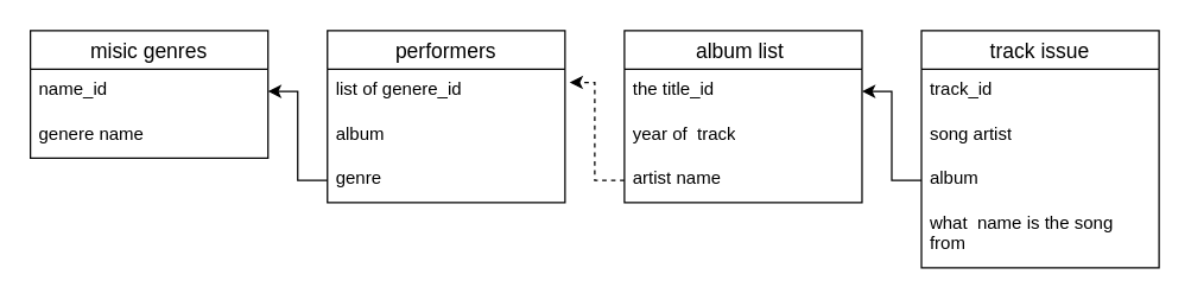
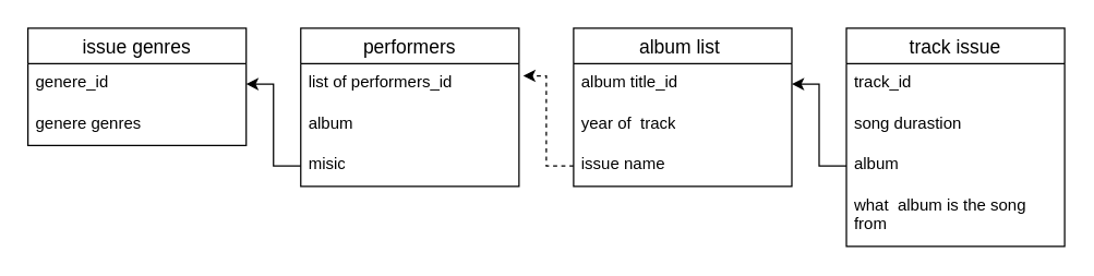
- <mxCell id="2" value="misic genres" style="swimlane;fontStyle=0;childLayout=stackLayout;horizontal=1;startSize=26;horizontalStack=0;resizeParent=1;resizeParentMax=0;resizeLast=0;collapsible=1;marginBottom=0;align=center;fontSize=14;" vertex="1" parent="1"><mxGeometry x="20" y="20" width="160" height="86" as="geometry" /></mxCell>
+ <mxCell id="2" value="issue genres" style="swimlane;fontStyle=0;childLayout=stackLayout;horizontal=1;startSize=26;horizontalStack=0;resizeParent=1;resizeParentMax=0;resizeLast=0;collapsible=1;marginBottom=0;align=center;fontSize=14;" vertex="1" parent="1"><mxGeometry x="20" y="20" width="160" height="86" as="geometry" /></mxCell>
- <mxCell id="3" value="name_id" style="text;strokeColor=none;fillColor=none;spacingLeft=4;spacingRight=4;overflow=hidden;rotatable=0;points=[[0,0.5],[1,0.5]];portConstraint=eastwest;fontSize=12;whiteSpace=wrap;html=1;" vertex="1" parent="2"><mxGeometry y="26" width="160" height="30" as="geometry" /></mxCell>
+ <mxCell id="3" value="genere_id" style="text;strokeColor=none;fillColor=none;spacingLeft=4;spacingRight=4;overflow=hidden;rotatable=0;points=[[0,0.5],[1,0.5]];portConstraint=eastwest;fontSize=12;whiteSpace=wrap;html=1;" vertex="1" parent="2"><mxGeometry y="26" width="160" height="30" as="geometry" /></mxCell>
- <mxCell id="6" value="list of genere_id" style="text;strokeColor=none;fillColor=none;spacingLeft=4;spacingRight=4;overflow=hidden;rotatable=0;points=[[0,0.5],[1,0.5]];portConstraint=eastwest;fontSize=12;whiteSpace=wrap;html=1;" vertex="1" parent="5"><mxGeometry y="26" width="160" height="30" as="geometry" /></mxCell>
+ <mxCell id="6" value="list of performers_id" style="text;strokeColor=none;fillColor=none;spacingLeft=4;spacingRight=4;overflow=hidden;rotatable=0;points=[[0,0.5],[1,0.5]];portConstraint=eastwest;fontSize=12;whiteSpace=wrap;html=1;" vertex="1" parent="5"><mxGeometry y="26" width="160" height="30" as="geometry" /></mxCell>
- <mxCell id="10" value="the title_id" style="text;strokeColor=none;fillColor=none;spacingLeft=4;spacingRight=4;overflow=hidden;rotatable=0;points=[[0,0.5],[1,0.5]];portConstraint=eastwest;fontSize=12;whiteSpace=wrap;html=1;" vertex="1" parent="9"><mxGeometry y="26" width="160" height="30" as="geometry" /></mxCell>
+ <mxCell id="10" value="album title_id" style="text;strokeColor=none;fillColor=none;spacingLeft=4;spacingRight=4;overflow=hidden;rotatable=0;points=[[0,0.5],[1,0.5]];portConstraint=eastwest;fontSize=12;whiteSpace=wrap;html=1;" vertex="1" parent="9"><mxGeometry y="26" width="160" height="30" as="geometry" /></mxCell>
- <mxCell id="4" value="genere name" style="text;strokeColor=none;fillColor=none;spacingLeft=4;spacingRight=4;overflow=hidden;rotatable=0;points=[[0,0.5],[1,0.5]];portConstraint=eastwest;fontSize=12;whiteSpace=wrap;html=1;" vertex="1" parent="2"><mxGeometry y="56" width="160" height="30" as="geometry" /></mxCell>
+ <mxCell id="4" value="genere genres" style="text;strokeColor=none;fillColor=none;spacingLeft=4;spacingRight=4;overflow=hidden;rotatable=0;points=[[0,0.5],[1,0.5]];portConstraint=eastwest;fontSize=12;whiteSpace=wrap;html=1;" vertex="1" parent="2"><mxGeometry y="56" width="160" height="30" as="geometry" /></mxCell>
- <mxCell id="15" value="song artist" style="text;strokeColor=none;fillColor=none;spacingLeft=4;spacingRight=4;overflow=hidden;rotatable=0;points=[[0,0.5],[1,0.5]];portConstraint=eastwest;fontSize=12;whiteSpace=wrap;html=1;" vertex="1" parent="13"><mxGeometry y="56" width="160" height="30" as="geometry" /></mxCell>
+ <mxCell id="15" value="song durastion" style="text;strokeColor=none;fillColor=none;spacingLeft=4;spacingRight=4;overflow=hidden;rotatable=0;points=[[0,0.5],[1,0.5]];portConstraint=eastwest;fontSize=12;whiteSpace=wrap;html=1;" vertex="1" parent="13"><mxGeometry y="56" width="160" height="30" as="geometry" /></mxCell>
- <mxCell id="8" value="genre" style="text;strokeColor=none;fillColor=none;spacingLeft=4;spacingRight=4;overflow=hidden;rotatable=0;points=[[0,0.5],[1,0.5]];portConstraint=eastwest;fontSize=12;whiteSpace=wrap;html=1;" vertex="1" parent="5"><mxGeometry y="86" width="160" height="30" as="geometry" /></mxCell>
+ <mxCell id="8" value="misic" style="text;strokeColor=none;fillColor=none;spacingLeft=4;spacingRight=4;overflow=hidden;rotatable=0;points=[[0,0.5],[1,0.5]];portConstraint=eastwest;fontSize=12;whiteSpace=wrap;html=1;" vertex="1" parent="5"><mxGeometry y="86" width="160" height="30" as="geometry" /></mxCell>
- <mxCell id="12" value="artist name" style="text;strokeColor=none;fillColor=none;spacingLeft=4;spacingRight=4;overflow=hidden;rotatable=0;points=[[0,0.5],[1,0.5]];portConstraint=eastwest;fontSize=12;whiteSpace=wrap;html=1;" vertex="1" parent="9"><mxGeometry y="86" width="160" height="30" as="geometry" /></mxCell>
+ <mxCell id="12" value="issue name" style="text;strokeColor=none;fillColor=none;spacingLeft=4;spacingRight=4;overflow=hidden;rotatable=0;points=[[0,0.5],[1,0.5]];portConstraint=eastwest;fontSize=12;whiteSpace=wrap;html=1;" vertex="1" parent="9"><mxGeometry y="86" width="160" height="30" as="geometry" /></mxCell>
- <mxCell id="17" value="what&amp;nbsp; name is the song from" style="text;strokeColor=none;fillColor=none;spacingLeft=4;spacingRight=4;overflow=hidden;rotatable=0;points=[[0,0.5],[1,0.5]];portConstraint=eastwest;fontSize=12;whiteSpace=wrap;html=1;" vertex="1" parent="13"><mxGeometry y="116" width="160" height="44" as="geometry" /></mxCell>
+ <mxCell id="17" value="what&amp;nbsp; album is the song from" style="text;strokeColor=none;fillColor=none;spacingLeft=4;spacingRight=4;overflow=hidden;rotatable=0;points=[[0,0.5],[1,0.5]];portConstraint=eastwest;fontSize=12;whiteSpace=wrap;html=1;" vertex="1" parent="13"><mxGeometry y="116" width="160" height="44" as="geometry" /></mxCell>
